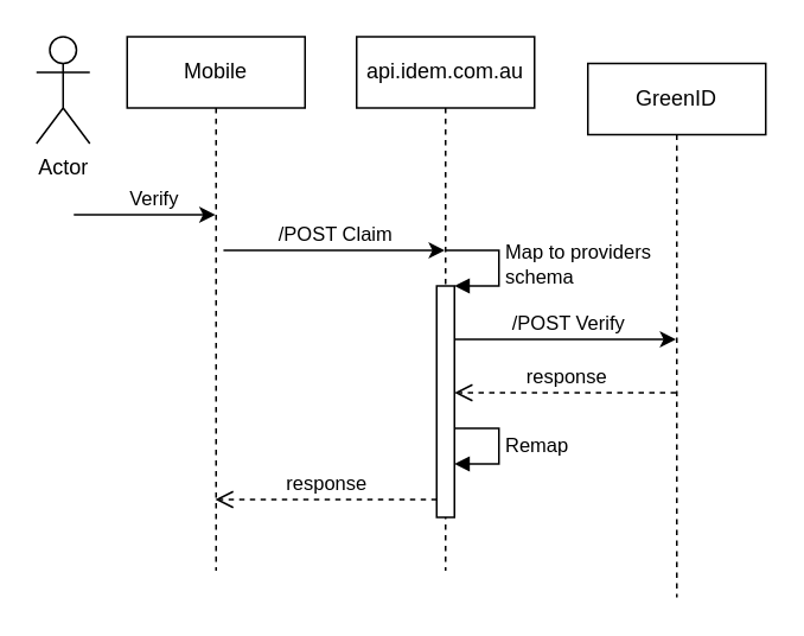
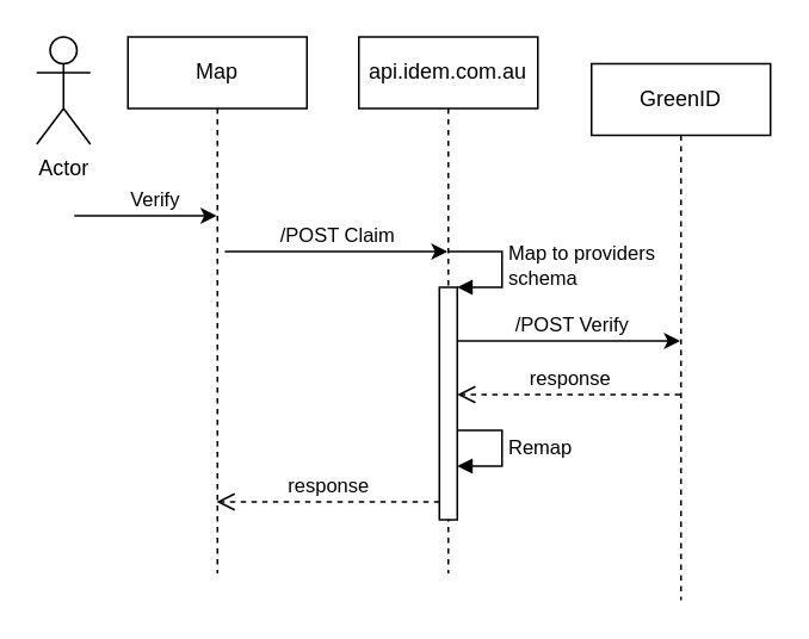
- <mxCell id="3" value="Mobile" style="shape=umlLifeline;perimeter=lifelinePerimeter;whiteSpace=wrap;html=1;container=1;collapsible=0;recursiveResize=0;outlineConnect=0;" vertex="1" parent="1"><mxGeometry x="71" y="20" width="100" height="300" as="geometry" /></mxCell>
+ <mxCell id="3" value="Map" style="shape=umlLifeline;perimeter=lifelinePerimeter;whiteSpace=wrap;html=1;container=1;collapsible=0;recursiveResize=0;outlineConnect=0;" vertex="1" parent="1"><mxGeometry x="71" y="20" width="100" height="300" as="geometry" /></mxCell>
